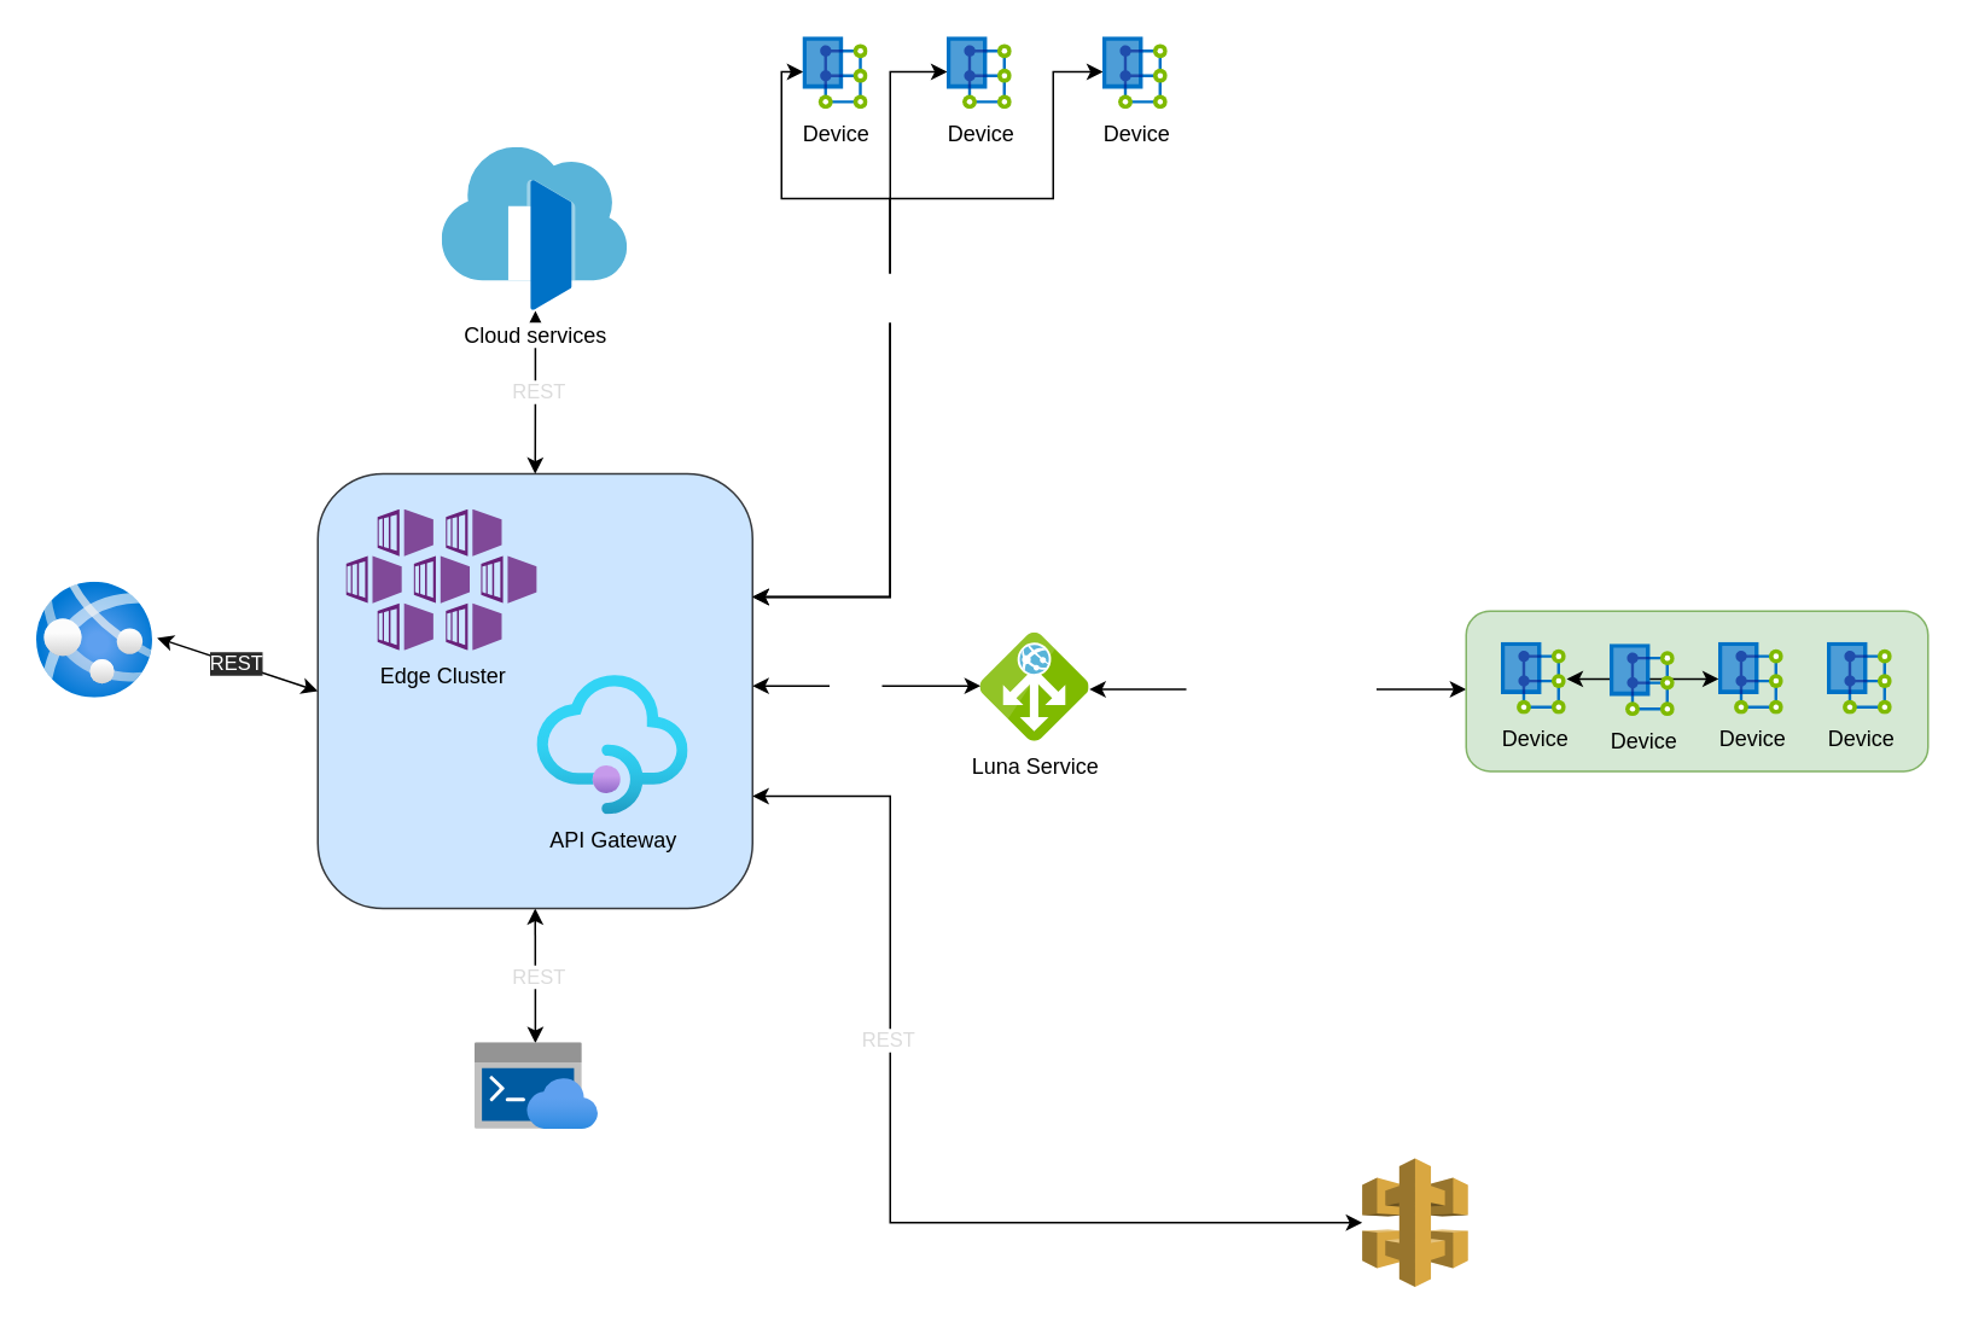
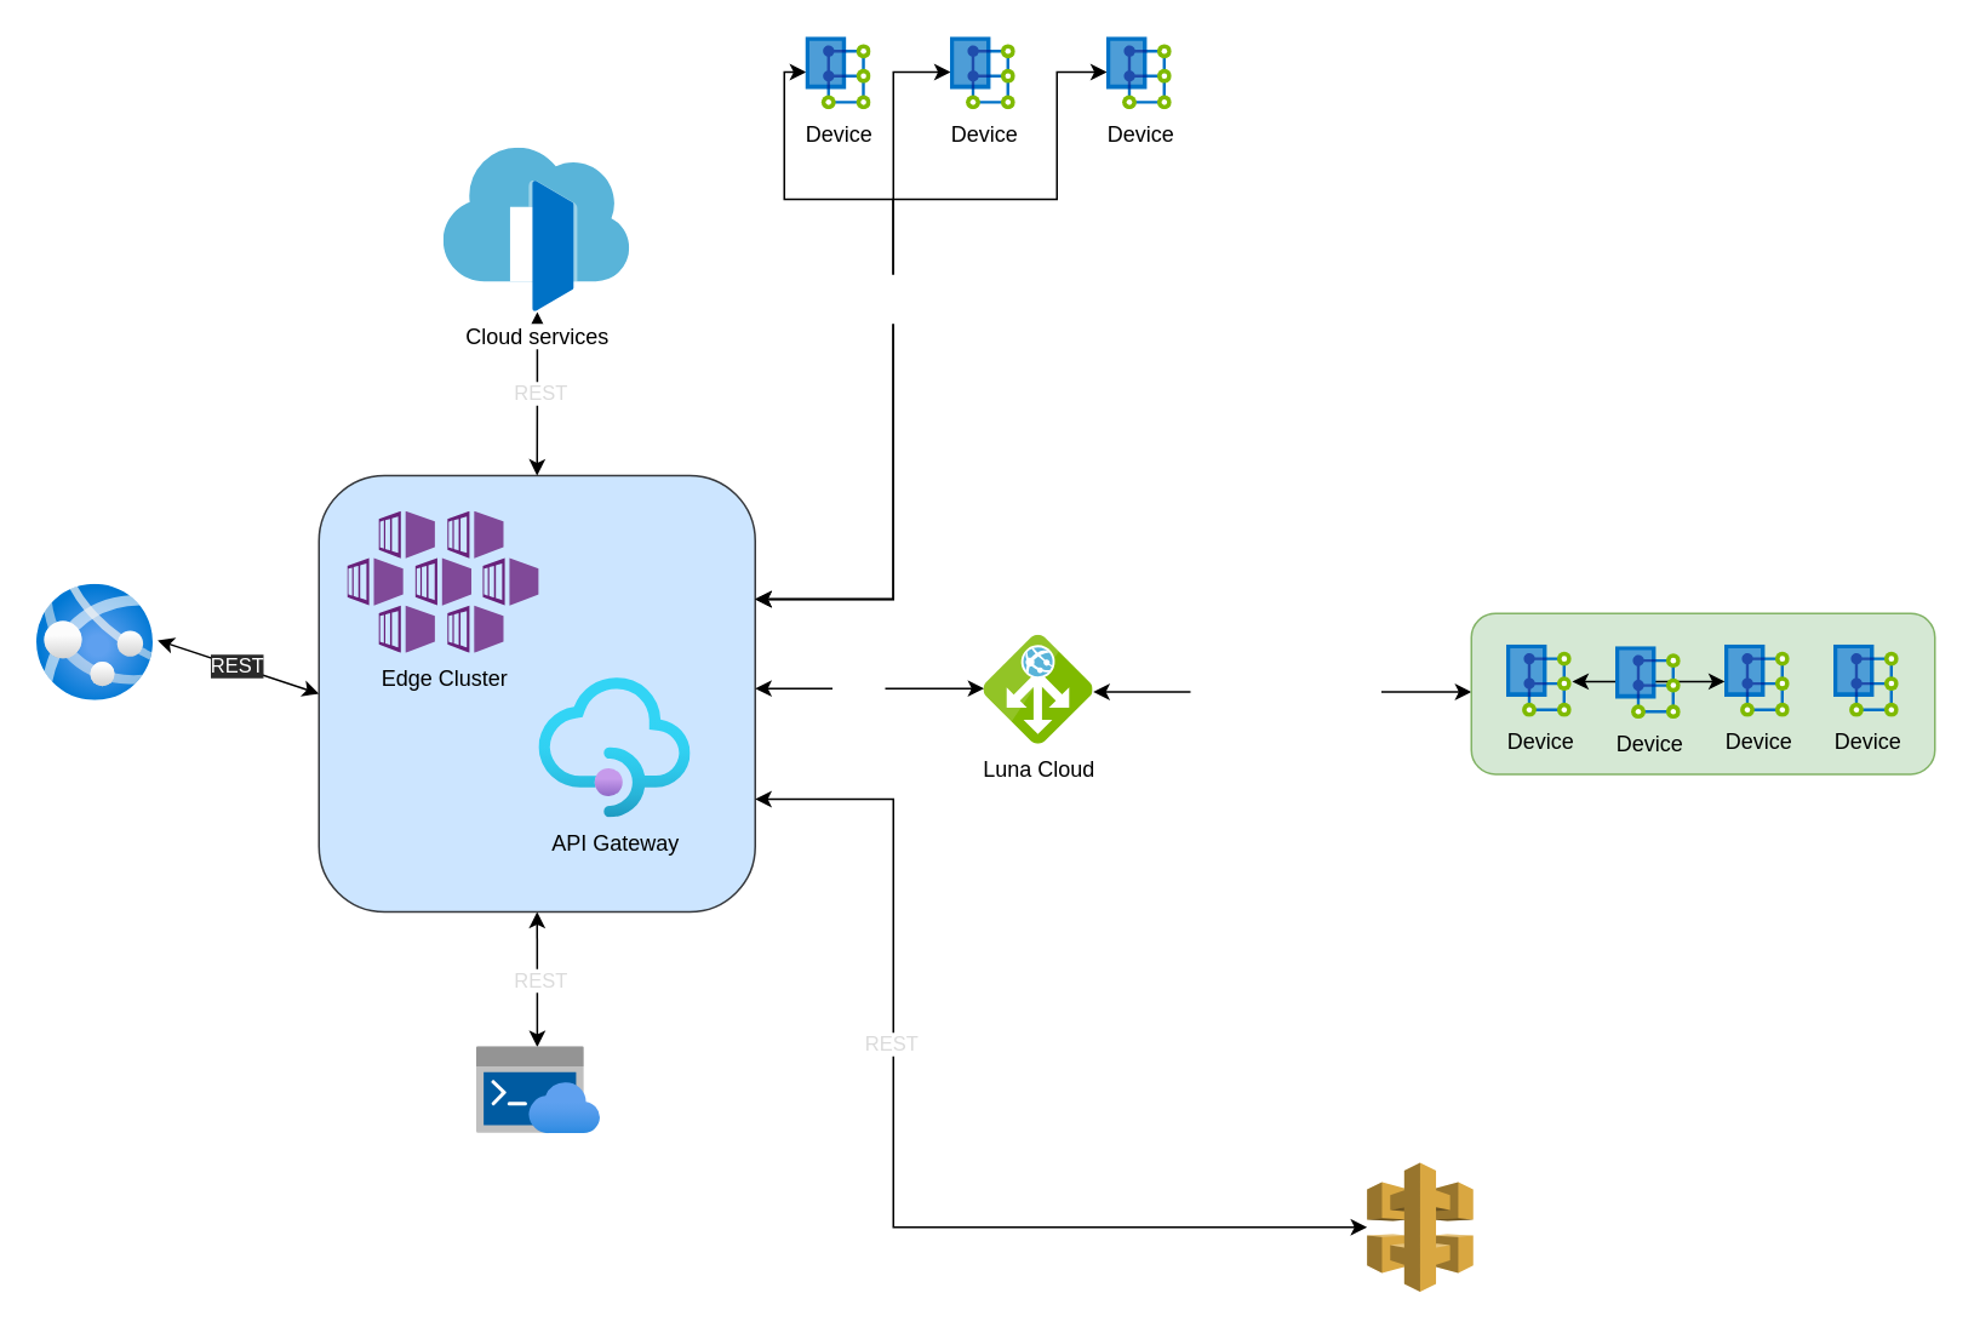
- <mxCell id="9" value="Luna Service" style="sketch=0;aspect=fixed;html=1;points=[];align=center;image;fontSize=12;image=img/lib/mscae/Application_Gateway.svg;rounded=1;" parent="1" vertex="1"><mxGeometry x="541" y="349" width="60" height="60" as="geometry" /></mxCell>
+ <mxCell id="9" value="Luna Cloud" style="sketch=0;aspect=fixed;html=1;points=[];align=center;image;fontSize=12;image=img/lib/mscae/Application_Gateway.svg;rounded=1;" parent="1" vertex="1"><mxGeometry x="541" y="349" width="60" height="60" as="geometry" /></mxCell>
